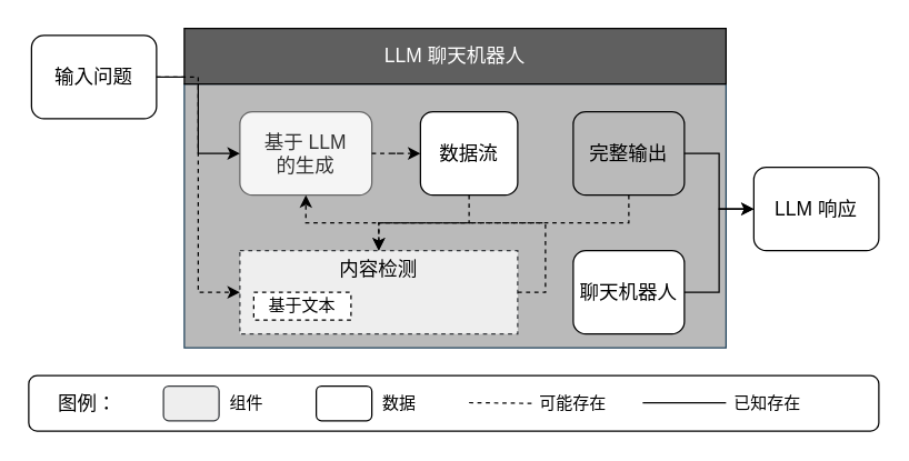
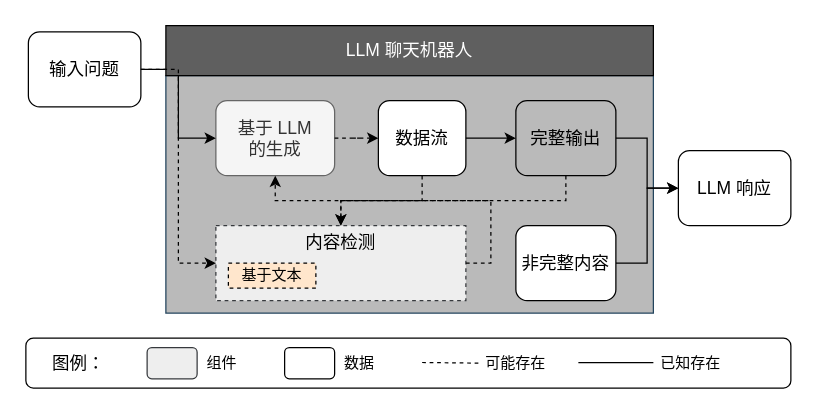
+ <mxCell id="11" value="" style="edgeStyle=orthogonalEdgeStyle;rounded=0;orthogonalLoop=1;jettySize=auto;html=1;" edge="1" parent="6" source="8" target="10"><mxGeometry relative="1" as="geometry" /></mxCell>
- <mxCell id="21" value="&lt;font style=&quot;font-size: 14px;&quot;&gt;聊天机器人&lt;/font&gt;" style="rounded=1;whiteSpace=wrap;html=1;" vertex="1" parent="2"><mxGeometry x="392" y="160" width="80" height="60" as="geometry" /></mxCell>
+ <mxCell id="21" value="&lt;font style=&quot;font-size: 14px;&quot;&gt;非完整内容&lt;/font&gt;" style="rounded=1;whiteSpace=wrap;html=1;" vertex="1" parent="2"><mxGeometry x="392" y="160" width="80" height="60" as="geometry" /></mxCell>
- <mxCell id="16" value="基于文本" style="rounded=0;whiteSpace=wrap;html=1;dashed=1;" vertex="1" parent="2"><mxGeometry x="162" y="190" width="70" height="20" as="geometry" /></mxCell>
+ <mxCell id="16" value="基于文本" style="rounded=0;whiteSpace=wrap;html=1;dashed=1;fillColor=#ffe6cc;" vertex="1" parent="2"><mxGeometry x="162" y="190" width="70" height="20" as="geometry" /></mxCell>
